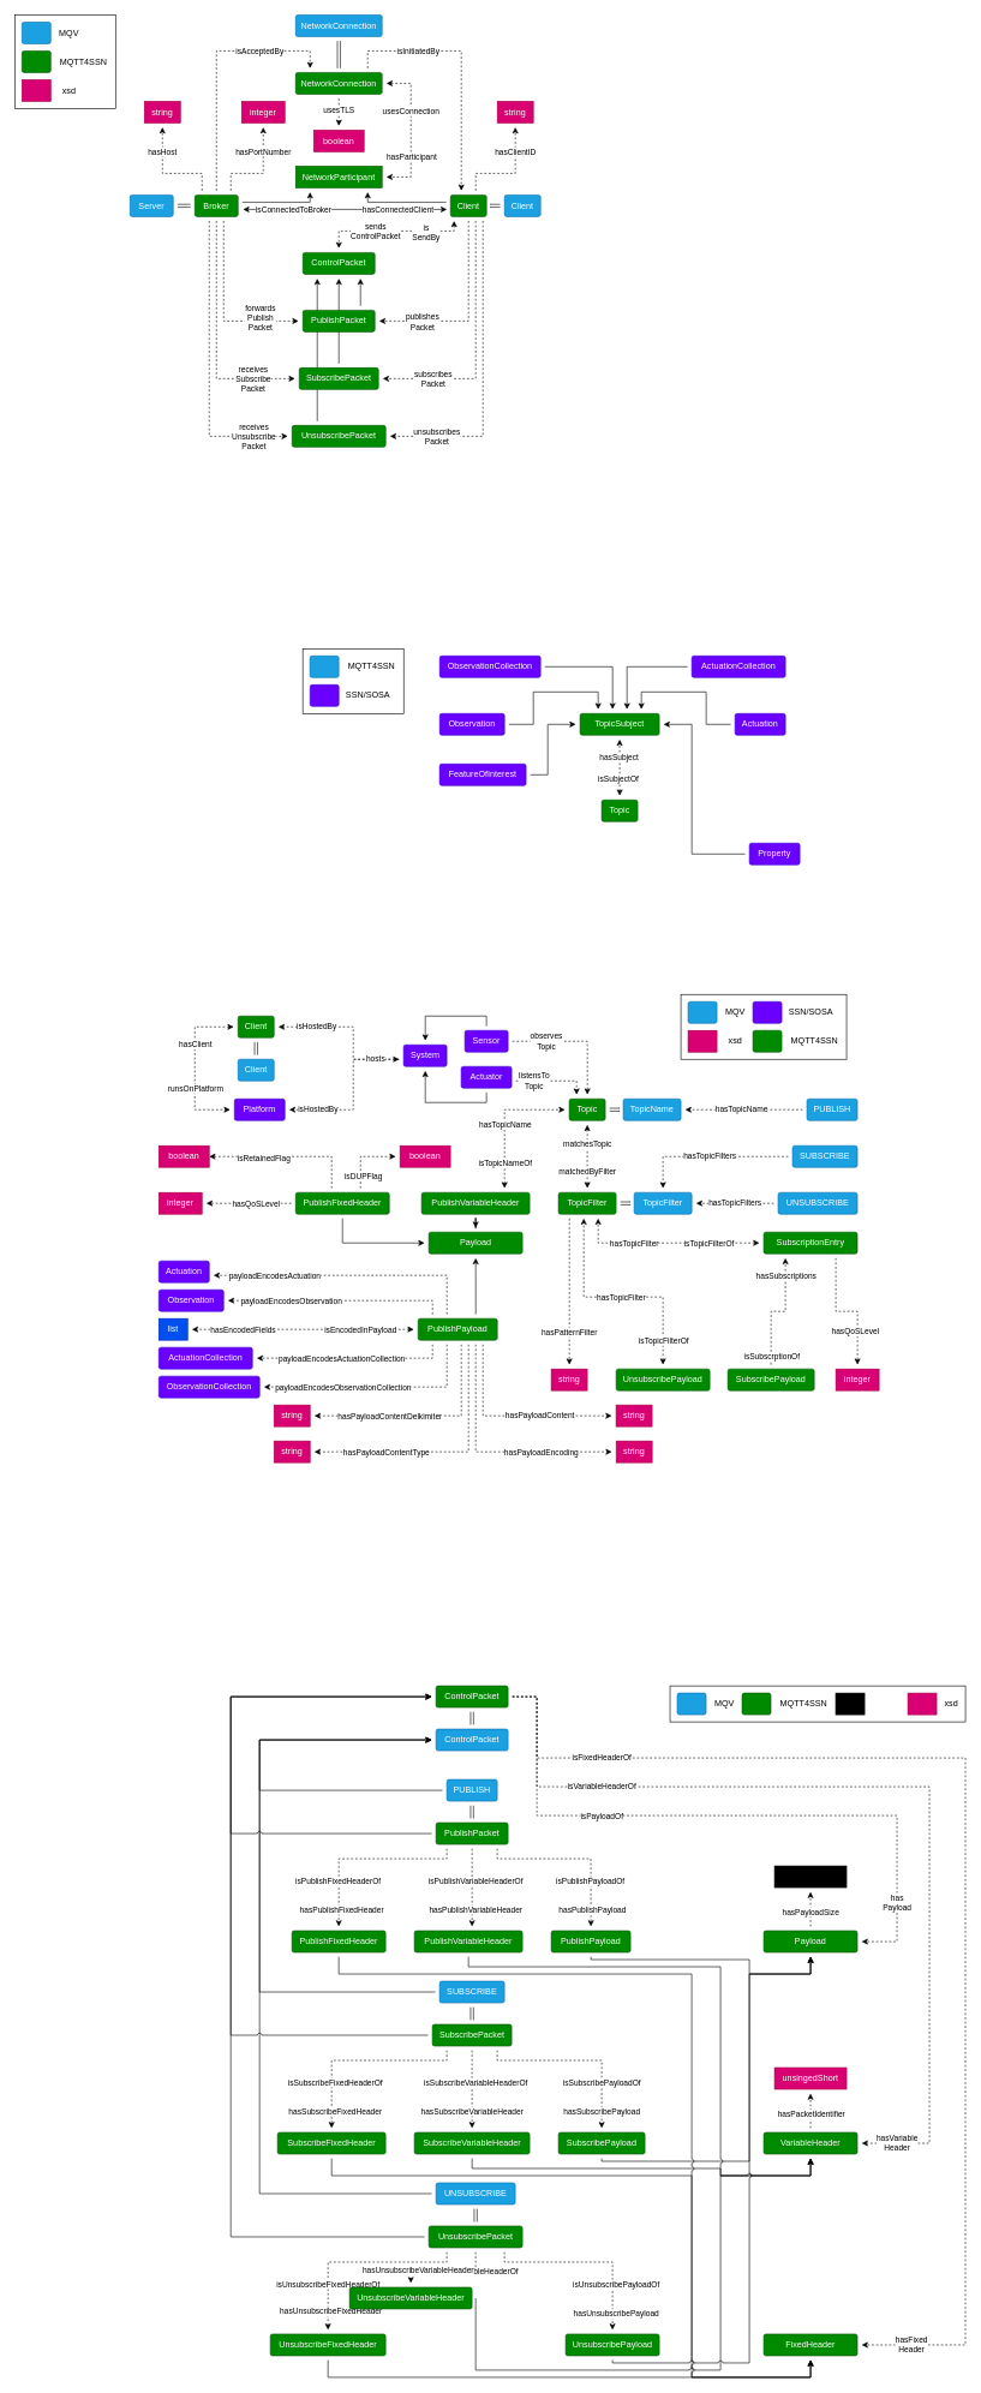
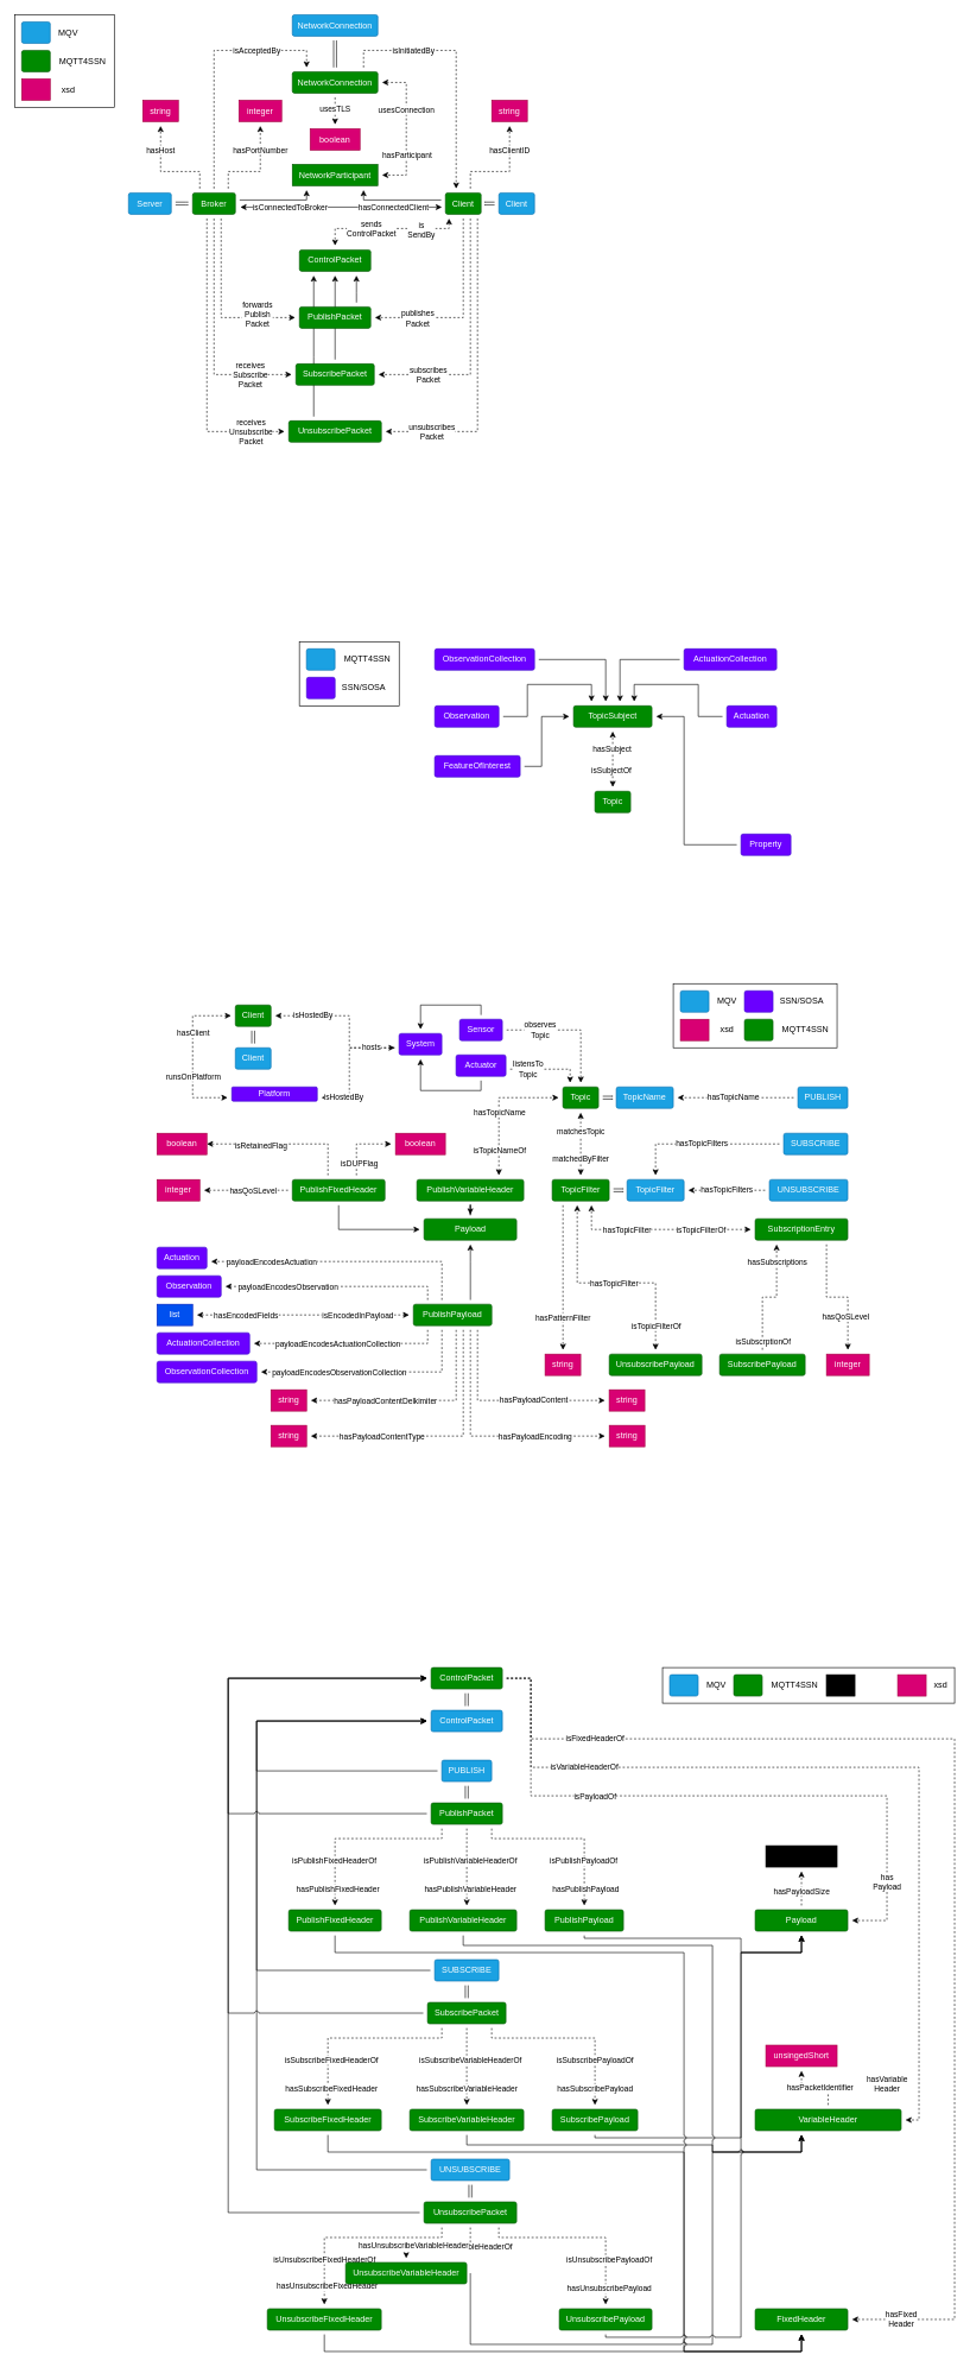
- <mxCell id="54" value="Platform" style="rounded=1;arcSize=10;whiteSpace=wrap;html=1;align=center;fillColor=#6a00ff;fontColor=#ffffff;strokeColor=#3700CC;" parent="1" vertex="1"><mxGeometry x="325" y="1525" width="70" height="30" as="geometry" /></mxCell>
+ <mxCell id="54" value="Platform" style="rounded=1;arcSize=10;whiteSpace=wrap;html=1;align=center;fillColor=#6a00ff;fontColor=#ffffff;strokeColor=#3700CC;" parent="1" vertex="1"><mxGeometry x="325" y="1525" width="120" height="20" as="geometry" /></mxCell>
- <mxCell id="218" value="list" style="whiteSpace=wrap;html=1;align=center;fillColor=#0050ef;fontColor=#ffffff;strokeColor=#001DBC;" parent="1" vertex="1"><mxGeometry x="220" y="1830" width="40" height="30" as="geometry" /></mxCell>
+ <mxCell id="218" value="list" style="whiteSpace=wrap;html=1;align=center;fillColor=#0050ef;fontColor=#ffffff;strokeColor=#001DBC;" parent="1" vertex="1"><mxGeometry x="220" y="1830" width="50" height="30" as="geometry" /></mxCell>
- <mxCell id="133" value="VariableHeader" style="rounded=1;arcSize=10;whiteSpace=wrap;html=1;align=center;fillColor=#008a00;fontColor=#ffffff;strokeColor=#005700;" parent="1" vertex="1"><mxGeometry x="1059.86" y="2960" width="130" height="30" as="geometry" /></mxCell>
+ <mxCell id="133" value="VariableHeader" style="rounded=1;arcSize=10;whiteSpace=wrap;html=1;align=center;fillColor=#008a00;fontColor=#ffffff;strokeColor=#005700;" parent="1" vertex="1"><mxGeometry x="1059.86" y="2960" width="205" height="30" as="geometry" /></mxCell>
